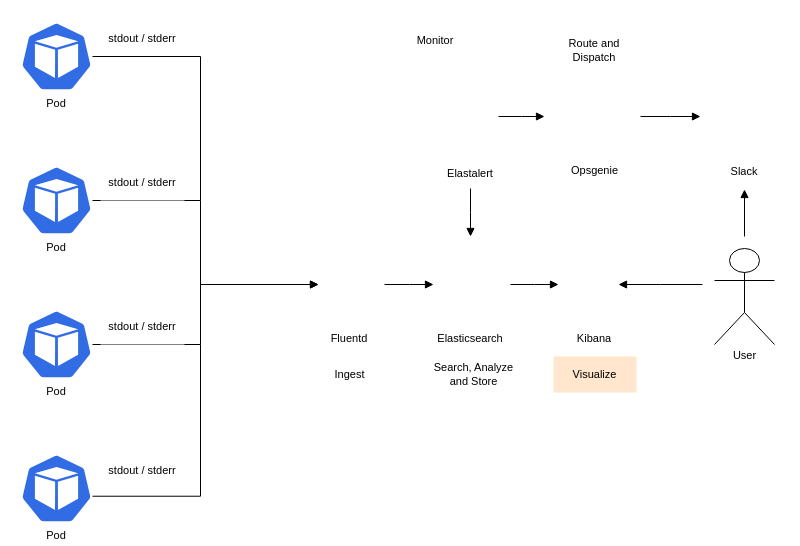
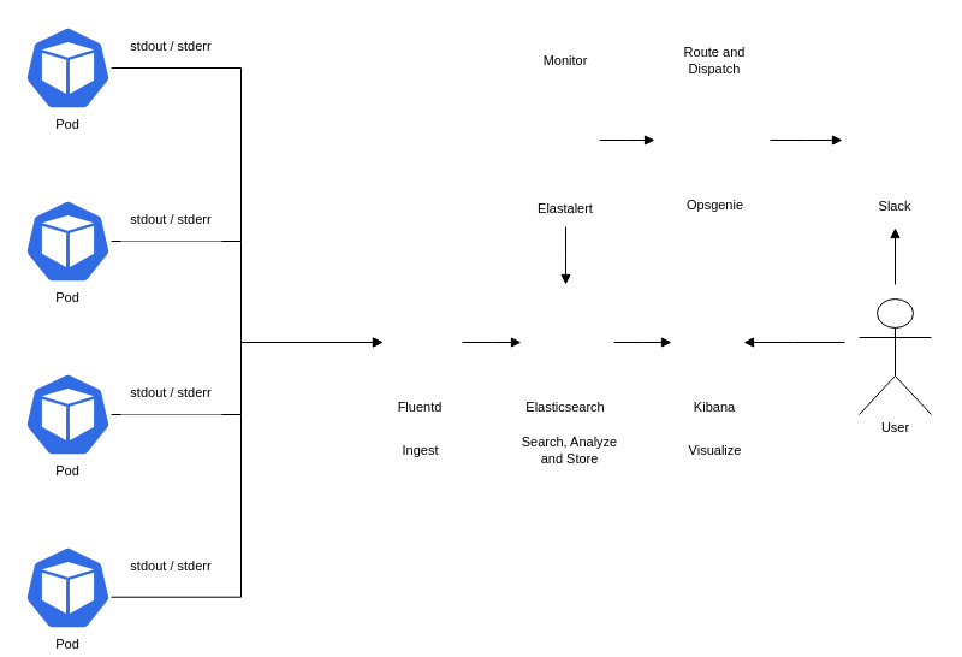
- <mxCell id="42" value="Monitor" style="html=1;whiteSpace=wrap;strokeColor=none;fontSize=11;fontColor=#000000;spacing=0;fillColor=#ffffff;" vertex="1" zOrder="78.286" parent="1"><mxGeometry x="393" y="22" width="84" height="36" as="geometry" /></mxCell>
+ <mxCell id="42" value="Monitor" style="html=1;whiteSpace=wrap;strokeColor=none;fontSize=11;fontColor=#000000;spacing=0;fillColor=#ffffff;" vertex="1" zOrder="78.286" parent="1"><mxGeometry x="428" y="32" width="84" height="36" as="geometry" /></mxCell>
- <mxCell id="5" value="Visualize" style="html=1;whiteSpace=wrap;strokeColor=none;fontSize=11;fontColor=#000000;spacing=0;fillColor=#ffe6cc;" vertex="1" zOrder="0" parent="1"><mxGeometry x="553" y="356" width="83" height="36" as="geometry" /></mxCell>
+ <mxCell id="5" value="Visualize" style="html=1;whiteSpace=wrap;strokeColor=none;fontSize=11;fontColor=#000000;spacing=0;fillColor=#ffffff;" vertex="1" zOrder="0" parent="1"><mxGeometry x="553" y="356" width="83" height="36" as="geometry" /></mxCell>
